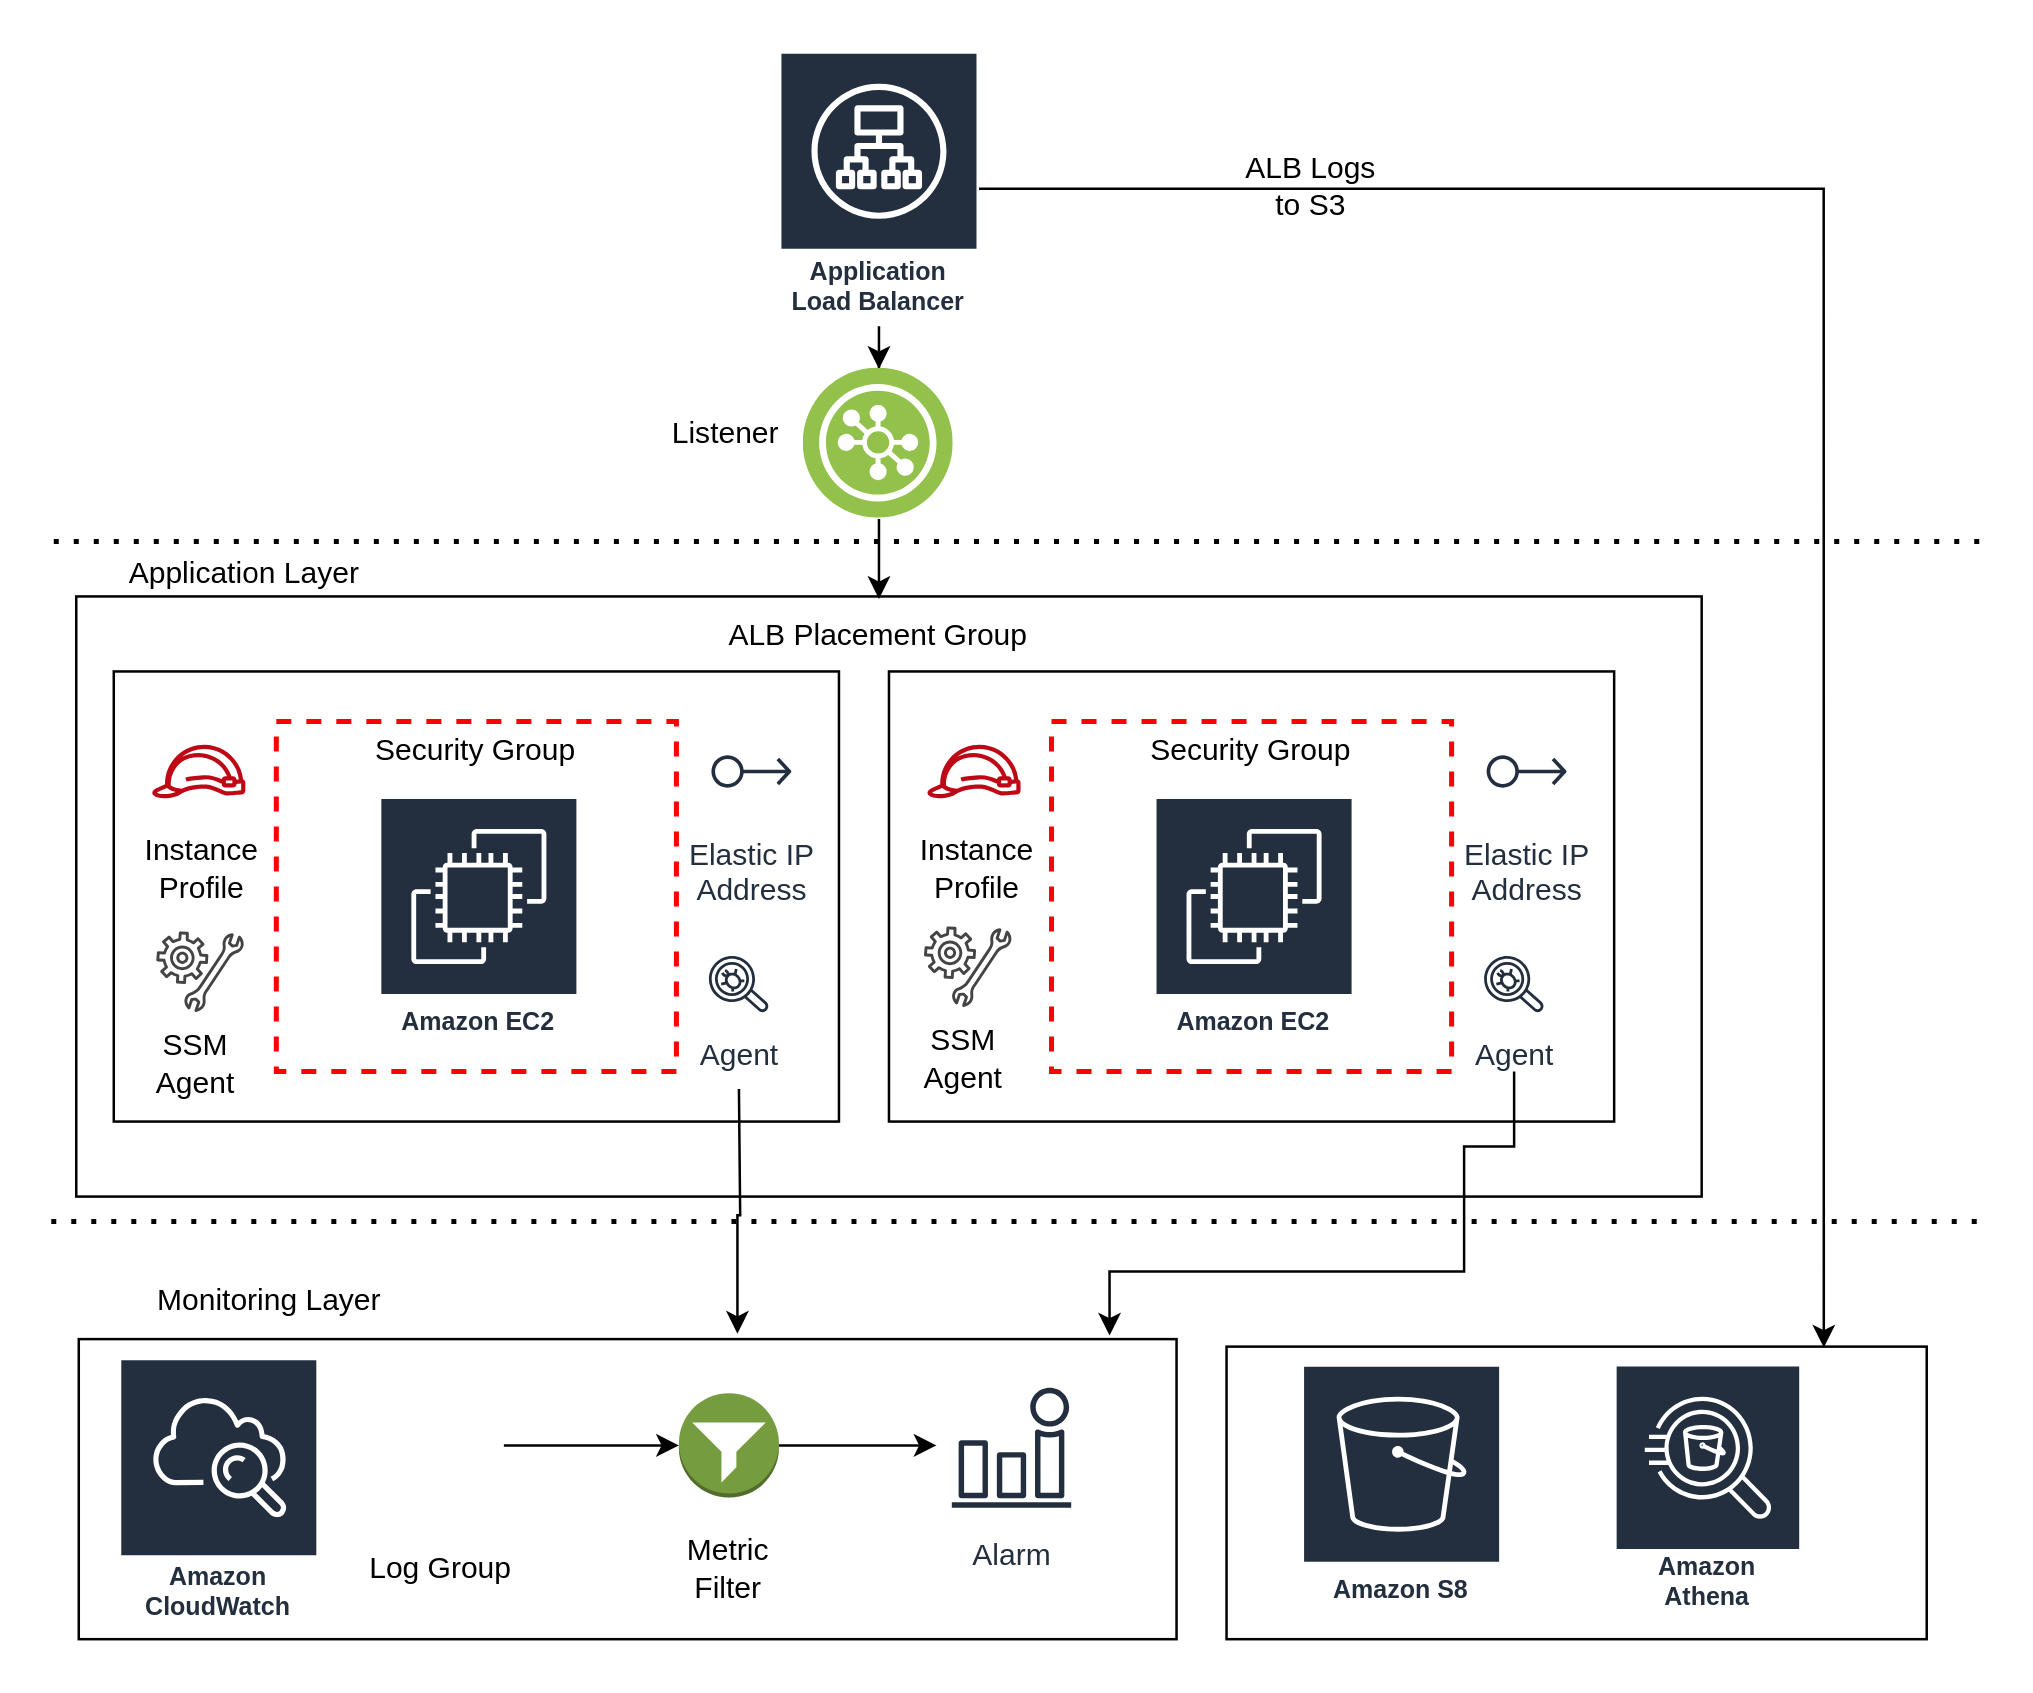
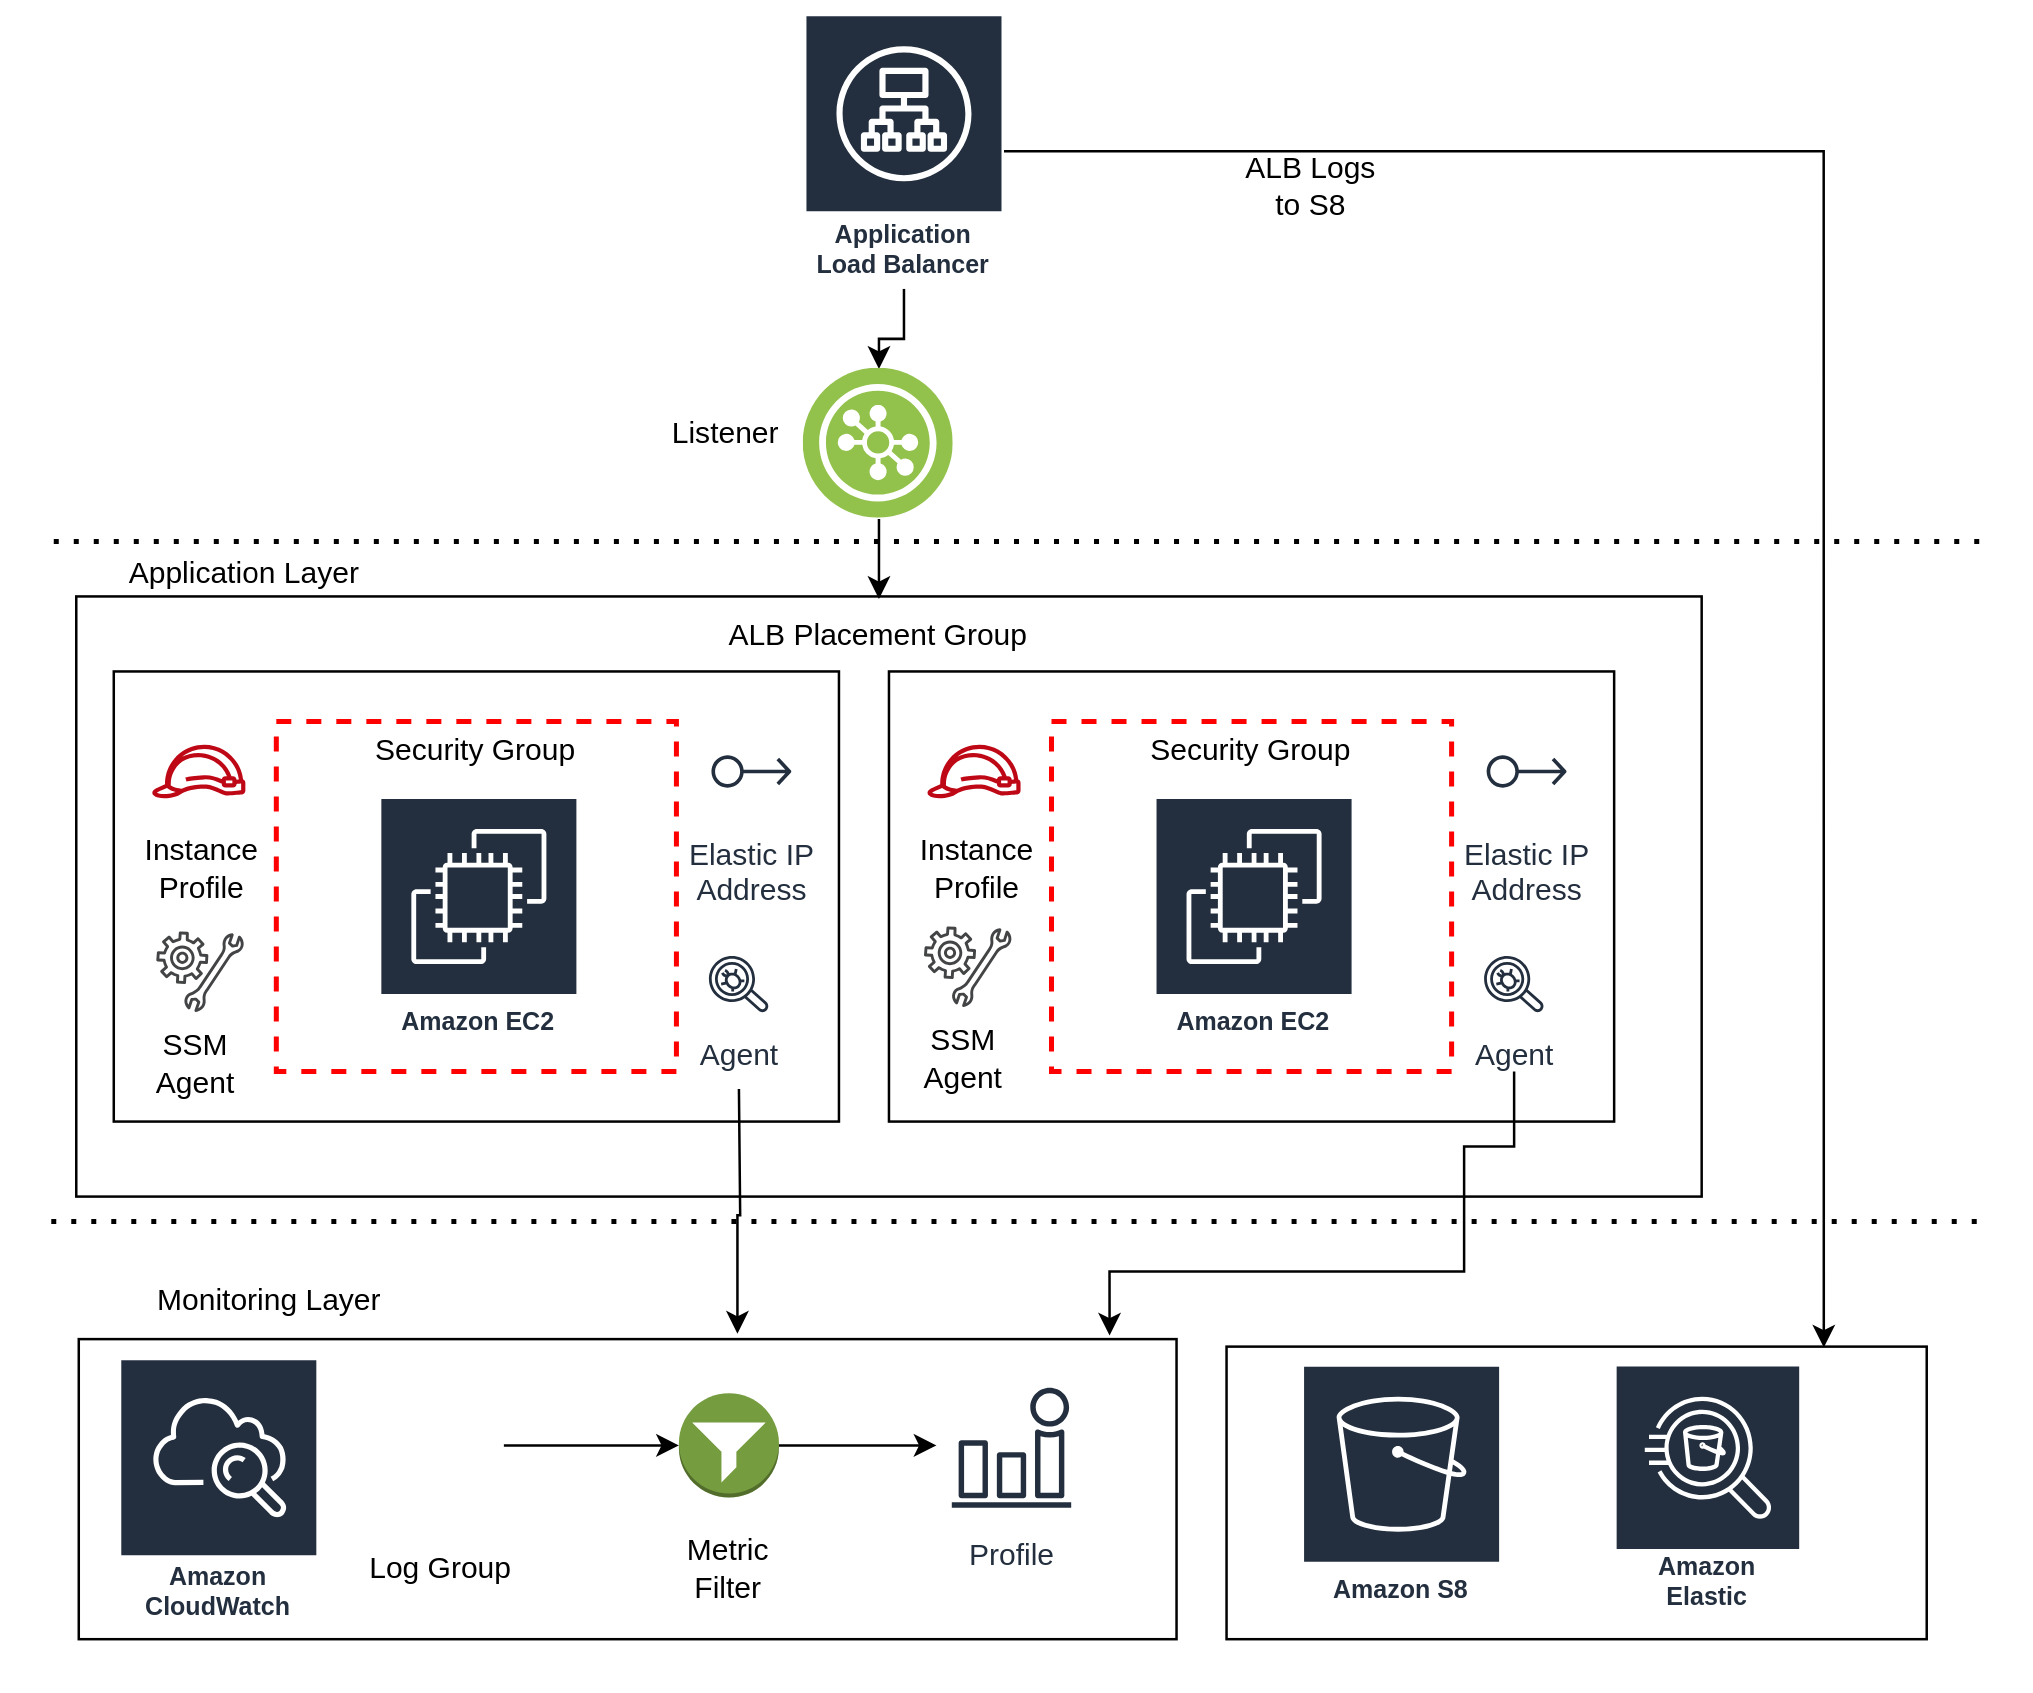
- <mxCell id="37" value="ALB Logs to S3" style="text;html=1;strokeColor=none;fillColor=none;align=center;verticalAlign=middle;whiteSpace=wrap;rounded=0;" vertex="1" parent="1"><mxGeometry x="494" y="59" width="60" height="30" as="geometry" /></mxCell>
+ <mxCell id="37" value="ALB Logs to S8" style="text;html=1;strokeColor=none;fillColor=none;align=center;verticalAlign=middle;whiteSpace=wrap;rounded=0;" vertex="1" parent="1"><mxGeometry x="494" y="59" width="60" height="30" as="geometry" /></mxCell>
- <mxCell id="9" value="Application Load Balancer" style="sketch=0;outlineConnect=0;fontColor=#232F3E;gradientColor=none;strokeColor=#ffffff;fillColor=#232F3E;dashed=0;verticalLabelPosition=middle;verticalAlign=bottom;align=center;html=1;whiteSpace=wrap;fontSize=10;fontStyle=1;spacing=3;shape=mxgraph.aws4.productIcon;prIcon=mxgraph.aws4.application_load_balancer;" vertex="1" parent="1"><mxGeometry x="311" y="20" width="80" height="110" as="geometry" /></mxCell>
+ <mxCell id="9" value="Application Load Balancer" style="sketch=0;outlineConnect=0;fontColor=#232F3E;gradientColor=none;strokeColor=#ffffff;fillColor=#232F3E;dashed=0;verticalLabelPosition=middle;verticalAlign=bottom;align=center;html=1;whiteSpace=wrap;fontSize=10;fontStyle=1;spacing=3;shape=mxgraph.aws4.productIcon;prIcon=mxgraph.aws4.application_load_balancer;" vertex="1" parent="1"><mxGeometry x="321" y="5" width="80" height="110" as="geometry" /></mxCell>
- <mxCell id="25" value="Alarm" style="sketch=0;outlineConnect=0;fontColor=#232F3E;gradientColor=none;strokeColor=#232F3E;fillColor=#ffffff;dashed=0;verticalLabelPosition=bottom;verticalAlign=top;align=center;html=1;fontSize=12;fontStyle=0;aspect=fixed;shape=mxgraph.aws4.resourceIcon;resIcon=mxgraph.aws4.alarm;" vertex="1" parent="1"><mxGeometry x="374" y="548.43" width="60" height="60" as="geometry" /></mxCell>
+ <mxCell id="25" value="Profile" style="sketch=0;outlineConnect=0;fontColor=#232F3E;gradientColor=none;strokeColor=#232F3E;fillColor=#ffffff;dashed=0;verticalLabelPosition=bottom;verticalAlign=top;align=center;html=1;fontSize=12;fontStyle=0;aspect=fixed;shape=mxgraph.aws4.resourceIcon;resIcon=mxgraph.aws4.alarm;" vertex="1" parent="1"><mxGeometry x="374" y="548.43" width="60" height="60" as="geometry" /></mxCell>
- <mxCell id="46" value="Amazon Athena" style="sketch=0;outlineConnect=0;fontColor=#232F3E;gradientColor=none;strokeColor=#ffffff;fillColor=#232F3E;dashed=0;verticalLabelPosition=middle;verticalAlign=bottom;align=center;html=1;whiteSpace=wrap;fontSize=10;fontStyle=1;spacing=3;shape=mxgraph.aws4.productIcon;prIcon=mxgraph.aws4.athena;" vertex="1" parent="1"><mxGeometry x="645" y="544.93" width="75" height="103.13" as="geometry" /></mxCell>
+ <mxCell id="46" value="Amazon Elastic" style="sketch=0;outlineConnect=0;fontColor=#232F3E;gradientColor=none;strokeColor=#ffffff;fillColor=#232F3E;dashed=0;verticalLabelPosition=middle;verticalAlign=bottom;align=center;html=1;whiteSpace=wrap;fontSize=10;fontStyle=1;spacing=3;shape=mxgraph.aws4.productIcon;prIcon=mxgraph.aws4.athena;" vertex="1" parent="1"><mxGeometry x="645" y="544.93" width="75" height="103.13" as="geometry" /></mxCell>
